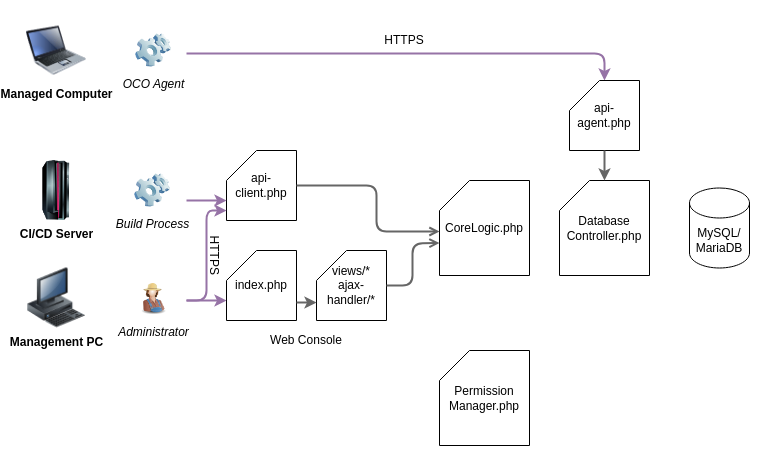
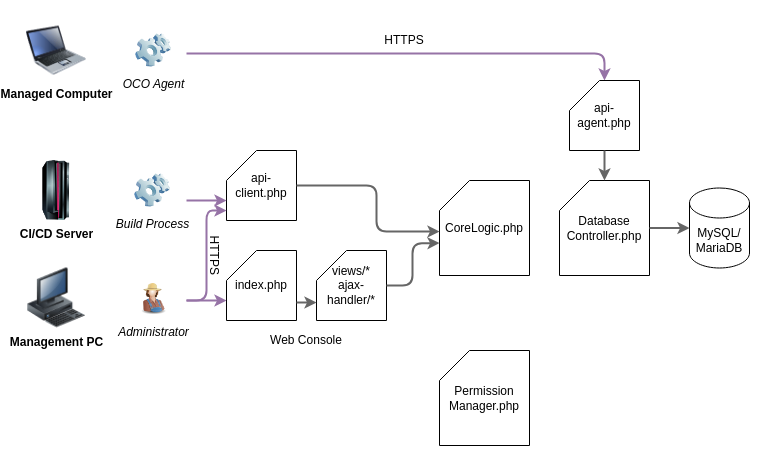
+ <mxCell id="16" value="" style="endArrow=classic;html=1;strokeWidth=2;endFill=1;exitX=1;exitY=0.5;exitDx=0;exitDy=0;exitPerimeter=0;entryX=0;entryY=0.5;entryDx=0;entryDy=0;entryPerimeter=0;fillColor=#f5f5f5;strokeColor=#666666;" parent="1" source="10" target="11" edge="1"><mxGeometry width="50" height="50" relative="1" as="geometry"><mxPoint x="343" y="312" as="sourcePoint" /><mxPoint x="363" y="312" as="targetPoint" /></mxGeometry></mxCell>
- <mxCell id="15" value="" style="endArrow=open;html=1;strokeWidth=2;exitX=1;exitY=0.5;exitDx=0;exitDy=0;endFill=1;entryX=0;entryY=0.537;entryDx=0;entryDy=0;entryPerimeter=0;exitPerimeter=0;fillColor=#f5f5f5;strokeColor=#666666;" parent="1" source="6" target="9" edge="1"><mxGeometry width="50" height="50" relative="1" as="geometry"><mxPoint x="130" y="259.5" as="sourcePoint" /><mxPoint x="240" y="310" as="targetPoint" /><Array as="points"><mxPoint x="370" y="185" /><mxPoint x="370" y="231" /></Array></mxGeometry></mxCell>
+ <mxCell id="15" value="" style="endArrow=classic;html=1;strokeWidth=2;exitX=1;exitY=0.5;exitDx=0;exitDy=0;endFill=1;entryX=0;entryY=0.537;entryDx=0;entryDy=0;entryPerimeter=0;exitPerimeter=0;fillColor=#f5f5f5;strokeColor=#666666;" parent="1" source="6" target="9" edge="1"><mxGeometry width="50" height="50" relative="1" as="geometry"><mxPoint x="130" y="259.5" as="sourcePoint" /><mxPoint x="240" y="310" as="targetPoint" /><Array as="points"><mxPoint x="370" y="185" /><mxPoint x="370" y="231" /></Array></mxGeometry></mxCell>
- <mxCell id="13" value="" style="endArrow=open;html=1;strokeWidth=2;endFill=1;exitX=1;exitY=0.5;exitDx=0;exitDy=0;exitPerimeter=0;entryX=0;entryY=0;entryDx=0;entryDy=62.5;entryPerimeter=0;fillColor=#f5f5f5;strokeColor=#666666;" parent="1" source="8" target="9" edge="1"><mxGeometry width="50" height="50" relative="1" as="geometry"><mxPoint x="300" y="297" as="sourcePoint" /><mxPoint x="320" y="297" as="targetPoint" /><Array as="points"><mxPoint x="406" y="285" /><mxPoint x="406" y="243" /></Array></mxGeometry></mxCell>
+ <mxCell id="13" value="" style="endArrow=classic;html=1;strokeWidth=2;endFill=1;exitX=1;exitY=0.5;exitDx=0;exitDy=0;exitPerimeter=0;entryX=0;entryY=0;entryDx=0;entryDy=62.5;entryPerimeter=0;fillColor=#f5f5f5;strokeColor=#666666;" parent="1" source="8" target="9" edge="1"><mxGeometry width="50" height="50" relative="1" as="geometry"><mxPoint x="300" y="297" as="sourcePoint" /><mxPoint x="320" y="297" as="targetPoint" /><Array as="points"><mxPoint x="406" y="285" /><mxPoint x="406" y="243" /></Array></mxGeometry></mxCell>
